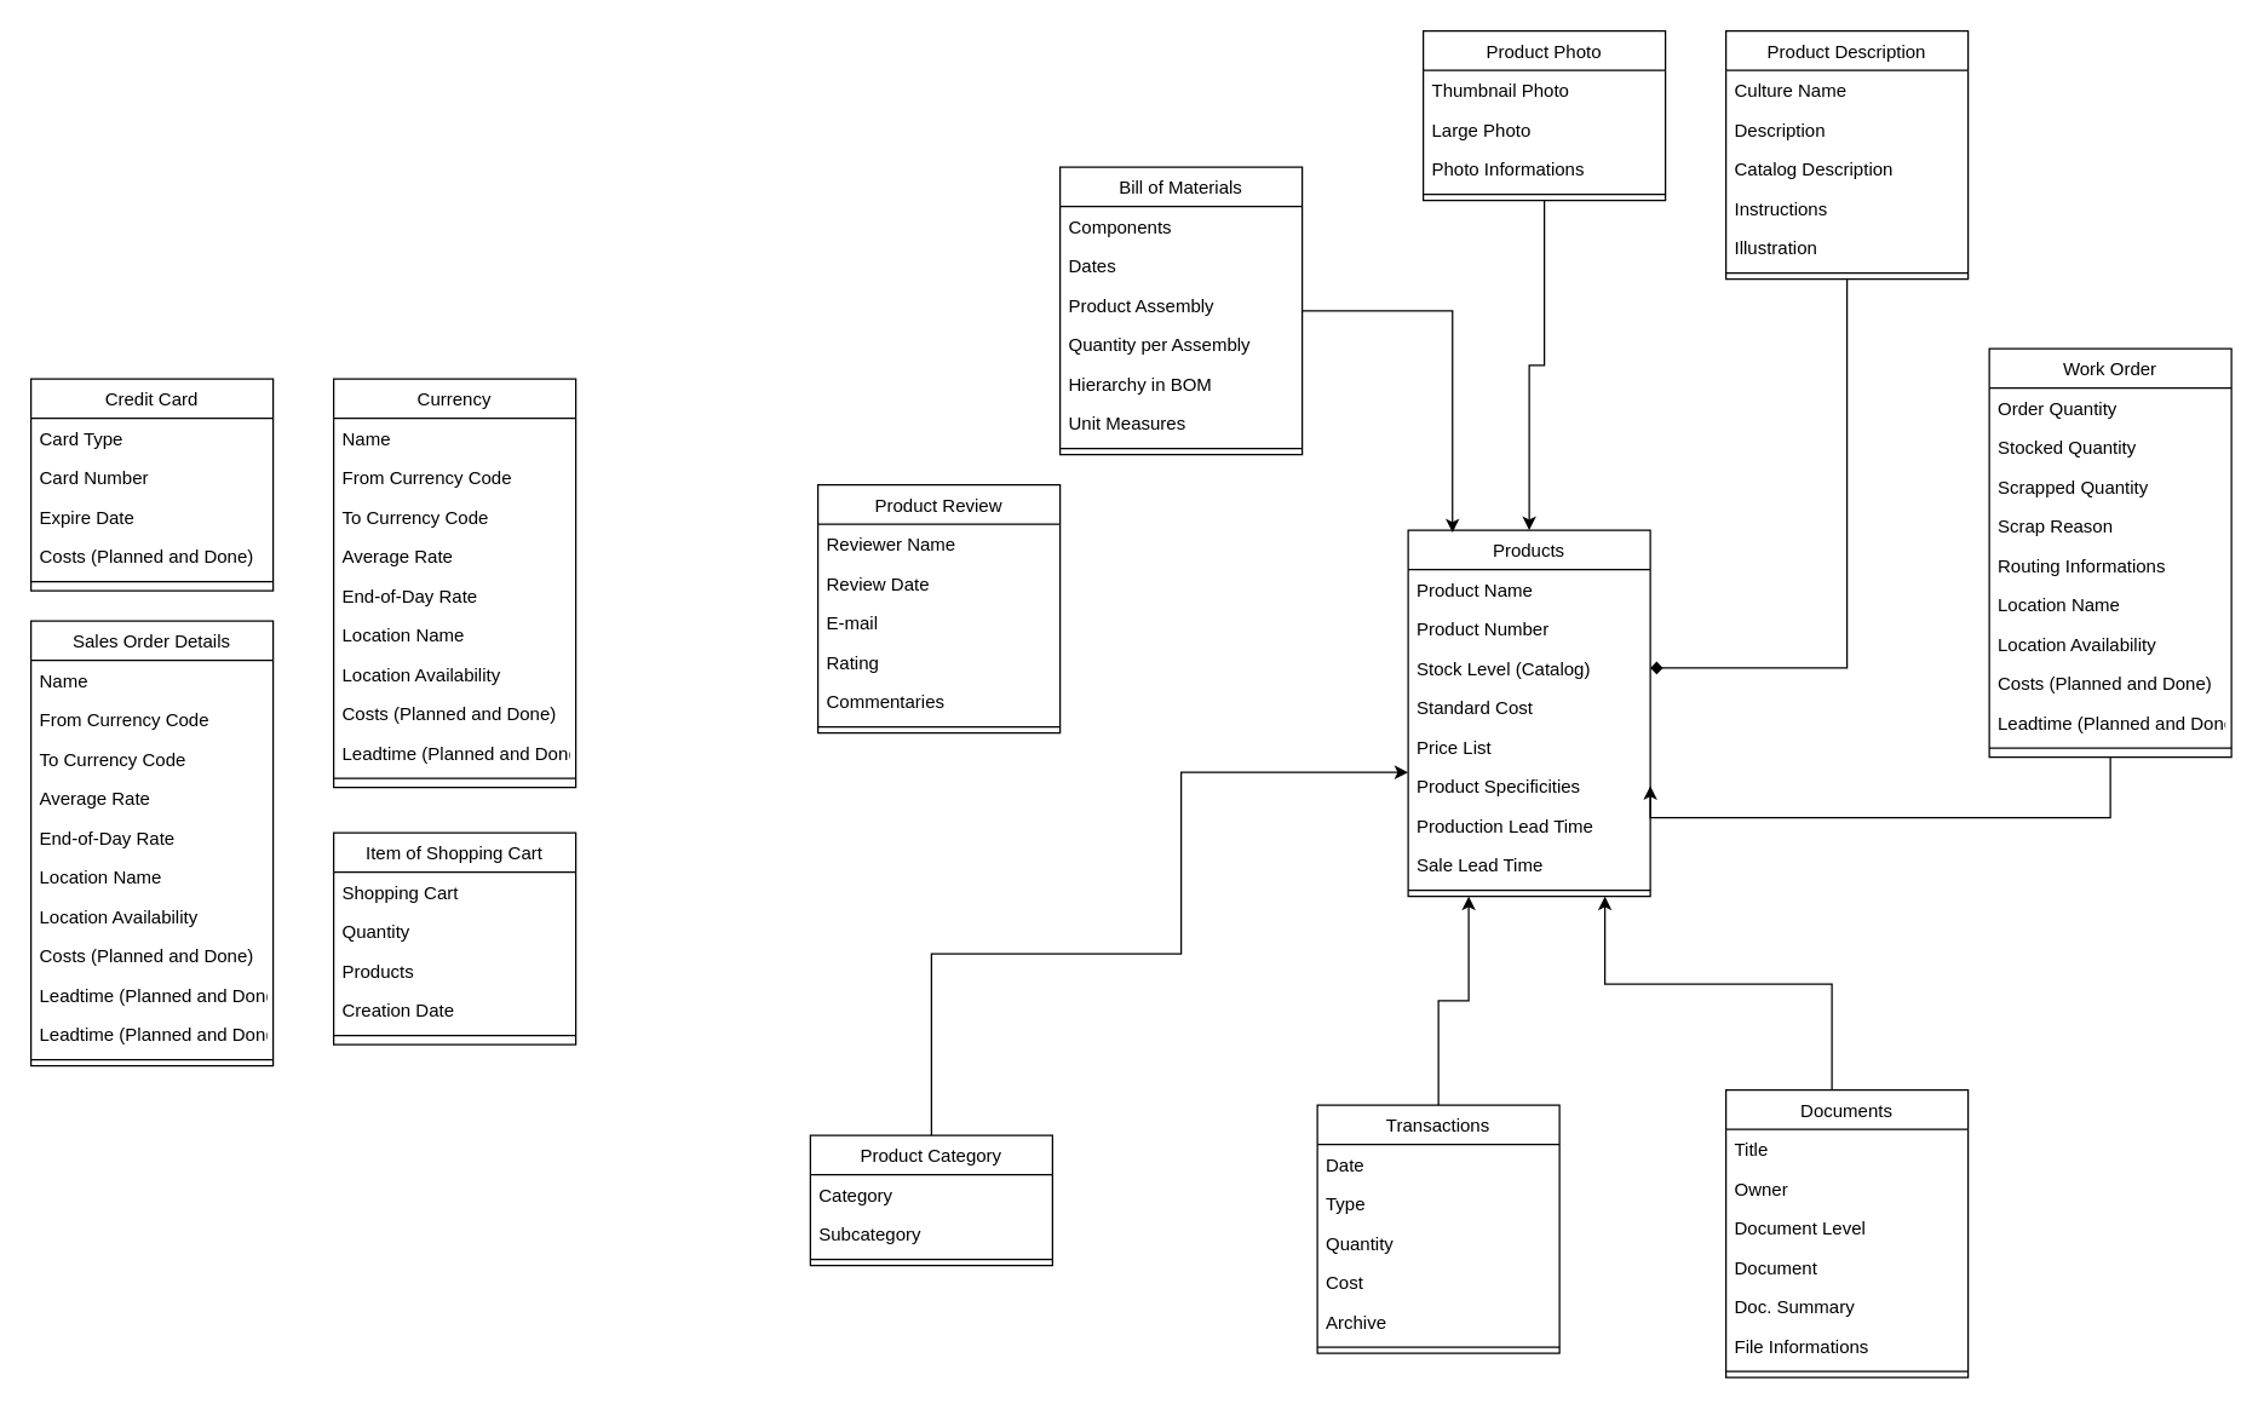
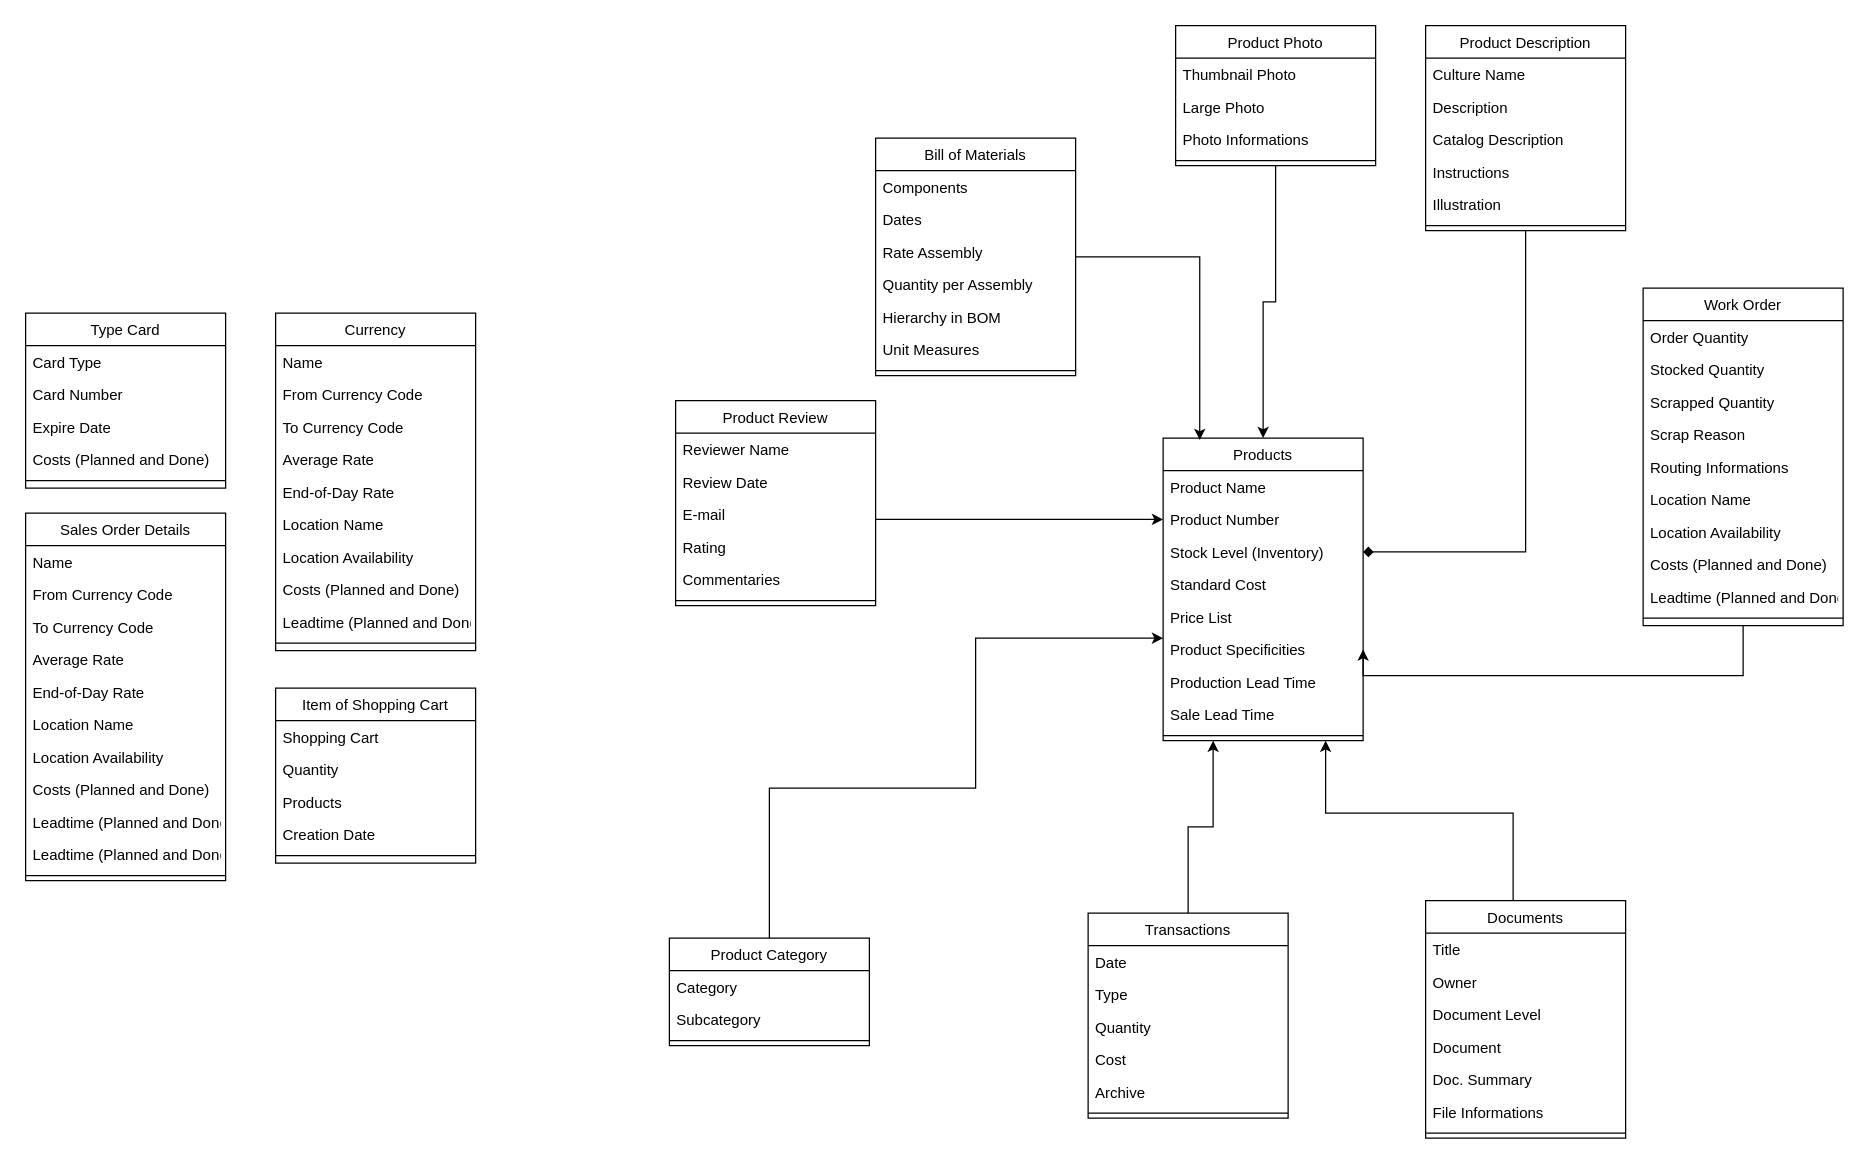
- <mxCell id="65" value="Product Assembly" style="text;align=left;verticalAlign=top;spacingLeft=4;spacingRight=4;overflow=hidden;rotatable=0;points=[[0,0.5],[1,0.5]];portConstraint=eastwest;rounded=0;shadow=0;html=0;" vertex="1" parent="62"><mxGeometry y="78" width="160" height="26" as="geometry" /></mxCell>
+ <mxCell id="65" value="Rate Assembly" style="text;align=left;verticalAlign=top;spacingLeft=4;spacingRight=4;overflow=hidden;rotatable=0;points=[[0,0.5],[1,0.5]];portConstraint=eastwest;rounded=0;shadow=0;html=0;" vertex="1" parent="62"><mxGeometry y="78" width="160" height="26" as="geometry" /></mxCell>
- <mxCell id="76" value="Credit Card" style="swimlane;fontStyle=0;align=center;verticalAlign=top;childLayout=stackLayout;horizontal=1;startSize=26;horizontalStack=0;resizeParent=1;resizeLast=0;collapsible=1;marginBottom=0;rounded=0;shadow=0;strokeWidth=1;" vertex="1" parent="1"><mxGeometry x="20" y="250" width="160" height="140" as="geometry"><mxRectangle x="230" y="140" width="160" height="26" as="alternateBounds" /></mxGeometry></mxCell>
+ <mxCell id="76" value="Type Card" style="swimlane;fontStyle=0;align=center;verticalAlign=top;childLayout=stackLayout;horizontal=1;startSize=26;horizontalStack=0;resizeParent=1;resizeLast=0;collapsible=1;marginBottom=0;rounded=0;shadow=0;strokeWidth=1;" vertex="1" parent="1"><mxGeometry x="20" y="250" width="160" height="140" as="geometry"><mxRectangle x="230" y="140" width="160" height="26" as="alternateBounds" /></mxGeometry></mxCell>
+ <mxCell id="12" style="edgeStyle=orthogonalEdgeStyle;rounded=0;orthogonalLoop=1;jettySize=auto;html=1;fontSize=21;entryX=0;entryY=0.5;entryDx=0;entryDy=0;" edge="1" parent="1" source="13" target="4"><mxGeometry relative="1" as="geometry"><Array as="points"><mxPoint x="760" y="415" /><mxPoint x="760" y="415" /></Array></mxGeometry></mxCell>
- <mxCell id="5" value="Stock Level (Catalog)" style="text;align=left;verticalAlign=top;spacingLeft=4;spacingRight=4;overflow=hidden;rotatable=0;points=[[0,0.5],[1,0.5]];portConstraint=eastwest;rounded=0;shadow=0;html=0;" parent="2" vertex="1"><mxGeometry y="78" width="160" height="26" as="geometry" /></mxCell>
+ <mxCell id="5" value="Stock Level (Inventory)" style="text;align=left;verticalAlign=top;spacingLeft=4;spacingRight=4;overflow=hidden;rotatable=0;points=[[0,0.5],[1,0.5]];portConstraint=eastwest;rounded=0;shadow=0;html=0;" parent="2" vertex="1"><mxGeometry y="78" width="160" height="26" as="geometry" /></mxCell>
